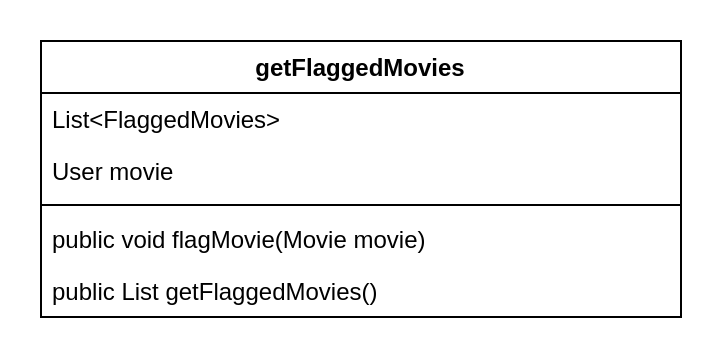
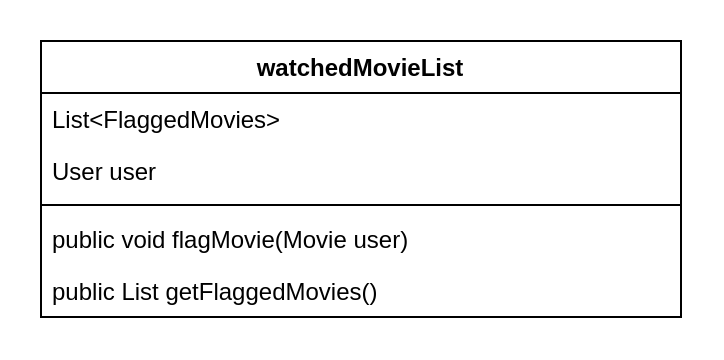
- <mxCell id="2" value="getFlaggedMovies" style="swimlane;fontStyle=1;align=center;verticalAlign=top;childLayout=stackLayout;horizontal=1;startSize=26;horizontalStack=0;resizeParent=1;resizeParentMax=0;resizeLast=0;collapsible=1;marginBottom=0;" vertex="1" parent="1"><mxGeometry x="20" y="20" width="320" height="138" as="geometry" /></mxCell>
+ <mxCell id="2" value="watchedMovieList" style="swimlane;fontStyle=1;align=center;verticalAlign=top;childLayout=stackLayout;horizontal=1;startSize=26;horizontalStack=0;resizeParent=1;resizeParentMax=0;resizeLast=0;collapsible=1;marginBottom=0;" vertex="1" parent="1"><mxGeometry x="20" y="20" width="320" height="138" as="geometry" /></mxCell>
- <mxCell id="4" value="User movie" style="text;strokeColor=none;fillColor=none;align=left;verticalAlign=top;spacingLeft=4;spacingRight=4;overflow=hidden;rotatable=0;points=[[0,0.5],[1,0.5]];portConstraint=eastwest;" vertex="1" parent="2"><mxGeometry y="52" width="320" height="26" as="geometry" /></mxCell>
+ <mxCell id="4" value="User user" style="text;strokeColor=none;fillColor=none;align=left;verticalAlign=top;spacingLeft=4;spacingRight=4;overflow=hidden;rotatable=0;points=[[0,0.5],[1,0.5]];portConstraint=eastwest;" vertex="1" parent="2"><mxGeometry y="52" width="320" height="26" as="geometry" /></mxCell>
- <mxCell id="6" value="public void flagMovie(Movie movie)" style="text;strokeColor=none;fillColor=none;align=left;verticalAlign=top;spacingLeft=4;spacingRight=4;overflow=hidden;rotatable=0;points=[[0,0.5],[1,0.5]];portConstraint=eastwest;" vertex="1" parent="2"><mxGeometry y="86" width="320" height="26" as="geometry" /></mxCell>
+ <mxCell id="6" value="public void flagMovie(Movie user)" style="text;strokeColor=none;fillColor=none;align=left;verticalAlign=top;spacingLeft=4;spacingRight=4;overflow=hidden;rotatable=0;points=[[0,0.5],[1,0.5]];portConstraint=eastwest;" vertex="1" parent="2"><mxGeometry y="86" width="320" height="26" as="geometry" /></mxCell>
